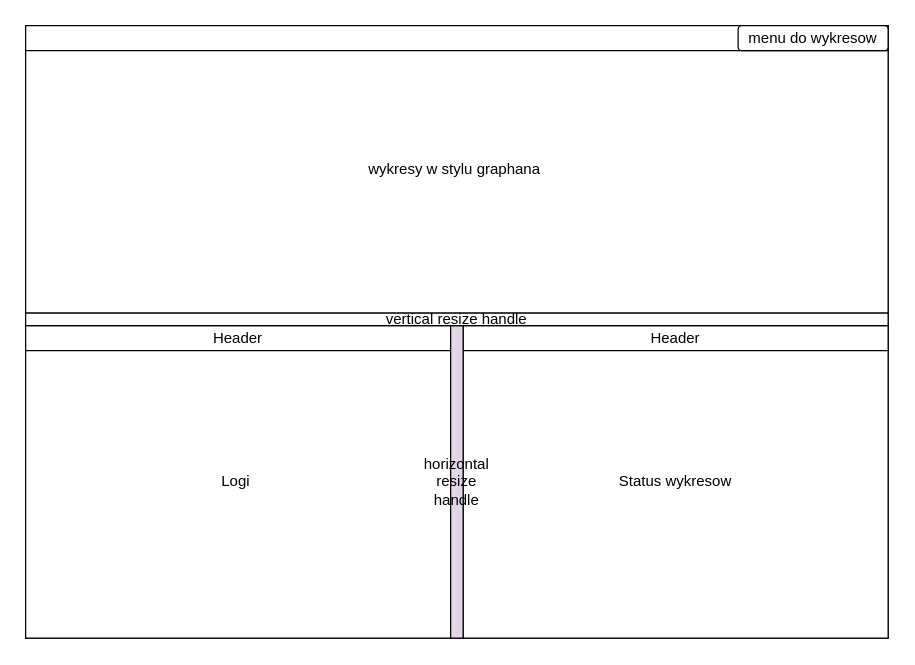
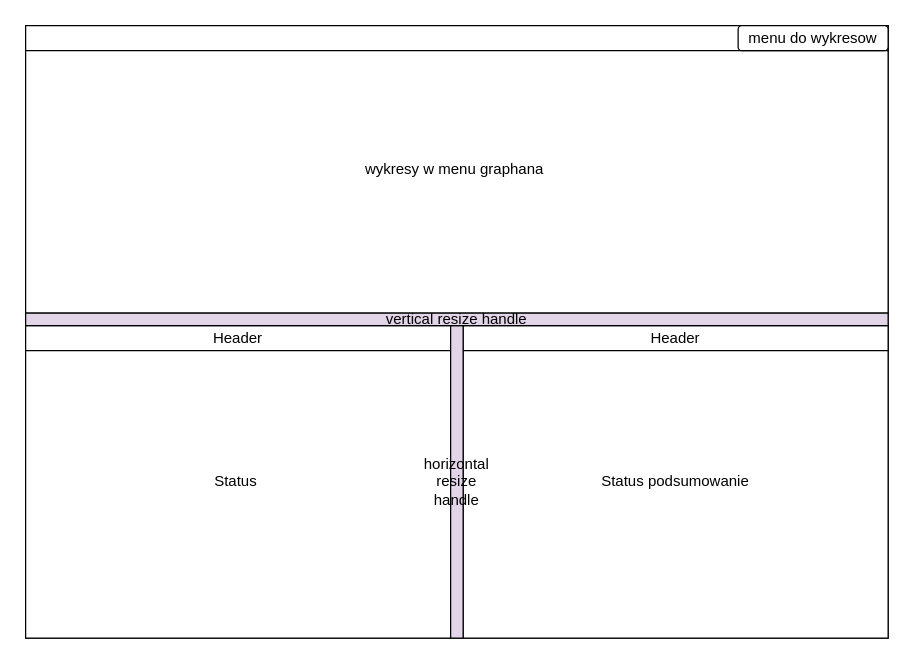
- <mxCell id="3" value="wykresy w stylu graphana&amp;nbsp;" style="rounded=0;whiteSpace=wrap;html=1;" vertex="1" parent="1"><mxGeometry x="20" y="20" width="690" height="230" as="geometry" /></mxCell>
+ <mxCell id="3" value="wykresy w menu graphana&amp;nbsp;" style="rounded=0;whiteSpace=wrap;html=1;" vertex="1" parent="1"><mxGeometry x="20" y="20" width="690" height="230" as="geometry" /></mxCell>
- <mxCell id="11" value="vertical resize handle" style="rounded=0;whiteSpace=wrap;html=1;" vertex="1" parent="1"><mxGeometry x="20" y="250" width="690" height="10" as="geometry" /></mxCell>
+ <mxCell id="11" value="vertical resize handle" style="rounded=0;whiteSpace=wrap;html=1;fillColor=#e1d5e7;" vertex="1" parent="1"><mxGeometry x="20" y="250" width="690" height="10" as="geometry" /></mxCell>
- <mxCell id="4" value="Logi&amp;nbsp;" style="rounded=0;whiteSpace=wrap;html=1;" vertex="1" parent="1"><mxGeometry x="20" y="260" width="340" height="250" as="geometry" /></mxCell>
+ <mxCell id="4" value="Status&amp;nbsp;" style="rounded=0;whiteSpace=wrap;html=1;" vertex="1" parent="1"><mxGeometry x="20" y="260" width="340" height="250" as="geometry" /></mxCell>
- <mxCell id="5" value="Status wykresow" style="rounded=0;whiteSpace=wrap;html=1;" vertex="1" parent="1"><mxGeometry x="370" y="260" width="340" height="250" as="geometry" /></mxCell>
+ <mxCell id="5" value="Status podsumowanie" style="rounded=0;whiteSpace=wrap;html=1;" vertex="1" parent="1"><mxGeometry x="370" y="260" width="340" height="250" as="geometry" /></mxCell>
